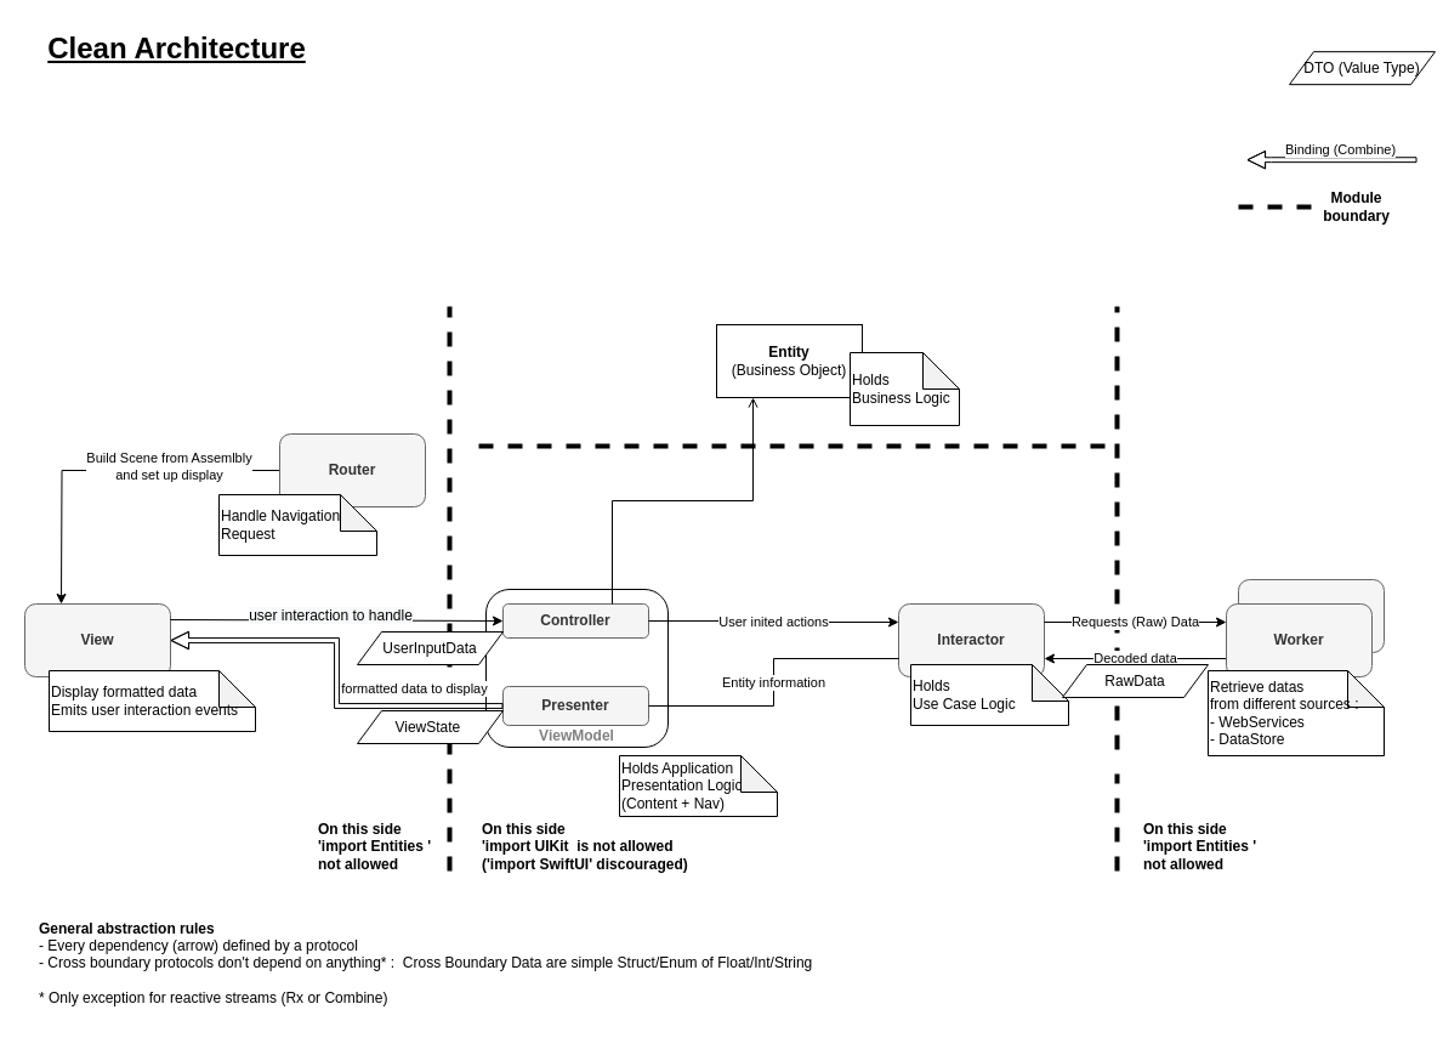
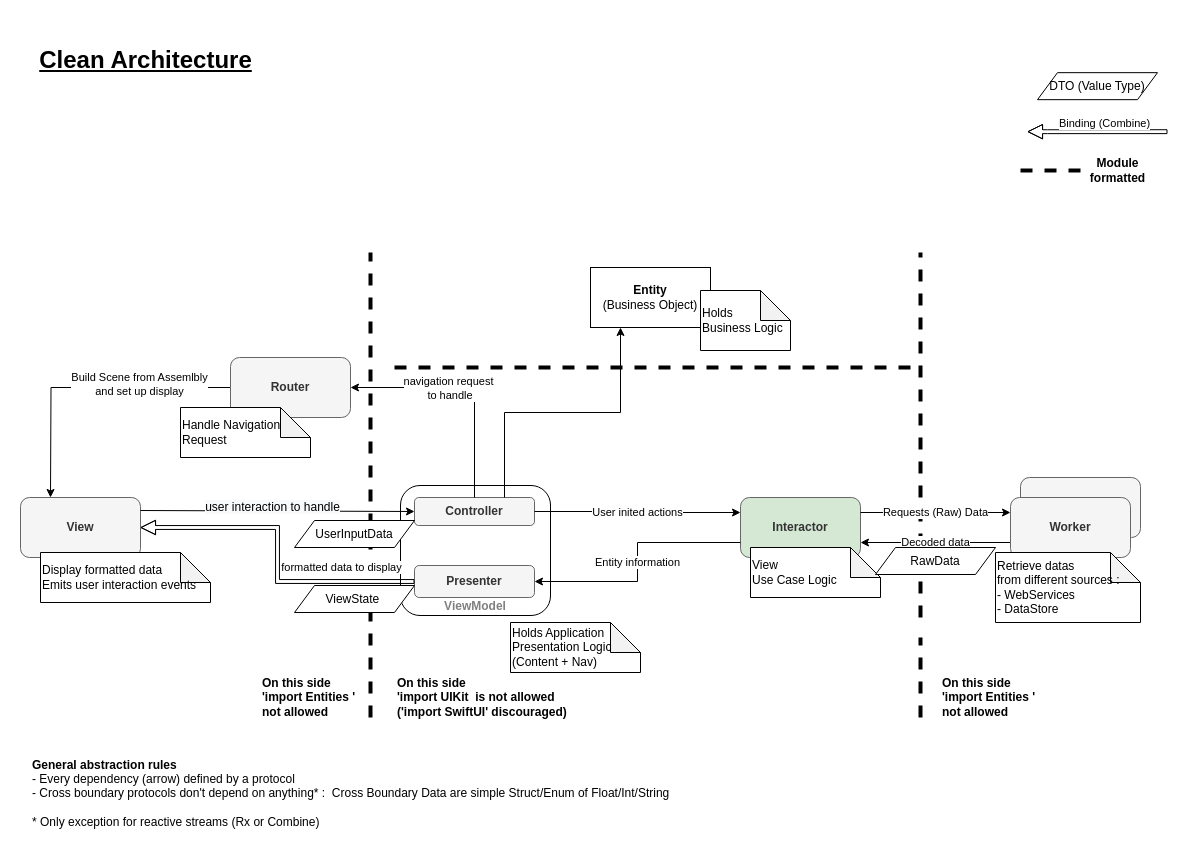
- <mxCell id="26" value="&lt;font style=&quot;font-size: 24px;&quot;&gt;&lt;b&gt;&lt;u&gt;Clean Architecture&lt;/u&gt;&lt;/b&gt;&lt;/font&gt;" style="text;html=1;align=center;verticalAlign=middle;resizable=0;points=[];autosize=1;strokeColor=none;fillColor=none;" parent="1" vertex="1"><mxGeometry x="25" y="20" width="240" height="40" as="geometry" /></mxCell>
+ <mxCell id="26" value="&lt;font style=&quot;font-size: 24px;&quot;&gt;&lt;b&gt;&lt;u&gt;Clean Architecture&lt;/u&gt;&lt;/b&gt;&lt;/font&gt;" style="text;html=1;align=center;verticalAlign=middle;resizable=0;points=[];autosize=1;strokeColor=none;fillColor=none;" parent="1" vertex="1"><mxGeometry x="25" y="40" width="240" height="40" as="geometry" /></mxCell>
- <mxCell id="28" value="DTO (Value Type)" style="shape=parallelogram;perimeter=parallelogramPerimeter;whiteSpace=wrap;html=1;fixedSize=1;" parent="1" vertex="1"><mxGeometry x="1062" y="42.17" width="120" height="27" as="geometry" /></mxCell>
+ <mxCell id="28" value="DTO (Value Type)" style="shape=parallelogram;perimeter=parallelogramPerimeter;whiteSpace=wrap;html=1;fixedSize=1;" parent="1" vertex="1"><mxGeometry x="1037" y="72.17" width="120" height="27" as="geometry" /></mxCell>
- <mxCell id="46" value="&lt;b&gt;&lt;font color=&quot;#000000&quot;&gt;Module &lt;br&gt;boundary&lt;/font&gt;&lt;/b&gt;" style="text;html=1;align=center;verticalAlign=middle;resizable=0;points=[];autosize=1;strokeColor=none;fillColor=none;fontColor=#808080;" parent="1" vertex="1"><mxGeometry x="1077" y="150" width="80" height="40" as="geometry" /></mxCell>
+ <mxCell id="46" value="&lt;b&gt;&lt;font color=&quot;#000000&quot;&gt;Module &lt;br&gt;formatted&lt;/font&gt;&lt;/b&gt;" style="text;html=1;align=center;verticalAlign=middle;resizable=0;points=[];autosize=1;strokeColor=none;fillColor=none;fontColor=#808080;" parent="1" vertex="1"><mxGeometry x="1077" y="150" width="80" height="40" as="geometry" /></mxCell>
- <mxCell id="32" style="edgeStyle=orthogonalEdgeStyle;rounded=0;orthogonalLoop=1;jettySize=auto;html=1;exitX=0.75;exitY=0;exitDx=0;exitDy=0;entryX=0.25;entryY=1;entryDx=0;entryDy=0;endArrow=open;" parent="1" source="30" target="23" edge="1"><mxGeometry relative="1" as="geometry" /></mxCell>
+ <mxCell id="32" style="edgeStyle=orthogonalEdgeStyle;rounded=0;orthogonalLoop=1;jettySize=auto;html=1;exitX=0.75;exitY=0;exitDx=0;exitDy=0;entryX=0.25;entryY=1;entryDx=0;entryDy=0;" parent="1" source="30" target="23" edge="1"><mxGeometry relative="1" as="geometry" /></mxCell>
+ <mxCell id="33" style="edgeStyle=orthogonalEdgeStyle;rounded=0;orthogonalLoop=1;jettySize=auto;html=1;exitX=0.5;exitY=0;exitDx=0;exitDy=0;entryX=1;entryY=0.5;entryDx=0;entryDy=0;" parent="1" source="30" target="5" edge="1"><mxGeometry relative="1" as="geometry" /></mxCell>
+ <mxCell id="34" value="navigation request&lt;br&gt;&amp;nbsp;to handle" style="edgeLabel;html=1;align=center;verticalAlign=middle;resizable=0;points=[];" parent="33" vertex="1" connectable="0"><mxGeometry x="0.167" relative="1" as="geometry"><mxPoint as="offset" /></mxGeometry></mxCell>
- <mxCell id="10" value="&lt;b&gt;Interactor&lt;/b&gt;" style="rounded=1;whiteSpace=wrap;html=1;fillColor=#f5f5f5;fontColor=#333333;strokeColor=#666666;" parent="1" vertex="1"><mxGeometry x="740" y="497" width="120" height="60" as="geometry" /></mxCell>
+ <mxCell id="10" value="&lt;b&gt;Interactor&lt;/b&gt;" style="rounded=1;whiteSpace=wrap;html=1;fillColor=#d5e8d4;fontColor=#333333;strokeColor=#666666;" parent="1" vertex="1"><mxGeometry x="740" y="497" width="120" height="60" as="geometry" /></mxCell>
- <mxCell id="13" value="Holds&amp;nbsp;&lt;br&gt;Use Case Logic" style="shape=note;whiteSpace=wrap;html=1;backgroundOutline=1;darkOpacity=0.05;align=left;" parent="1" vertex="1"><mxGeometry x="750" y="547" width="130" height="50" as="geometry" /></mxCell>
+ <mxCell id="13" value="View&amp;nbsp;&lt;br&gt;Use Case Logic" style="shape=note;whiteSpace=wrap;html=1;backgroundOutline=1;darkOpacity=0.05;align=left;" parent="1" vertex="1"><mxGeometry x="750" y="547" width="130" height="50" as="geometry" /></mxCell>
- <mxCell id="39" value="Entity information" style="edgeStyle=orthogonalEdgeStyle;rounded=0;orthogonalLoop=1;jettySize=auto;html=1;exitX=0;exitY=0.75;exitDx=0;exitDy=0;entryX=1;entryY=0.5;entryDx=0;entryDy=0;strokeWidth=1;startSize=6;endSize=6;endArrow=none;" parent="1" source="10" target="31" edge="1"><mxGeometry relative="1" as="geometry" /></mxCell>
+ <mxCell id="39" value="Entity information" style="edgeStyle=orthogonalEdgeStyle;rounded=0;orthogonalLoop=1;jettySize=auto;html=1;exitX=0;exitY=0.75;exitDx=0;exitDy=0;entryX=1;entryY=0.5;entryDx=0;entryDy=0;strokeWidth=1;startSize=6;endSize=6;" parent="1" source="10" target="31" edge="1"><mxGeometry relative="1" as="geometry" /></mxCell>
